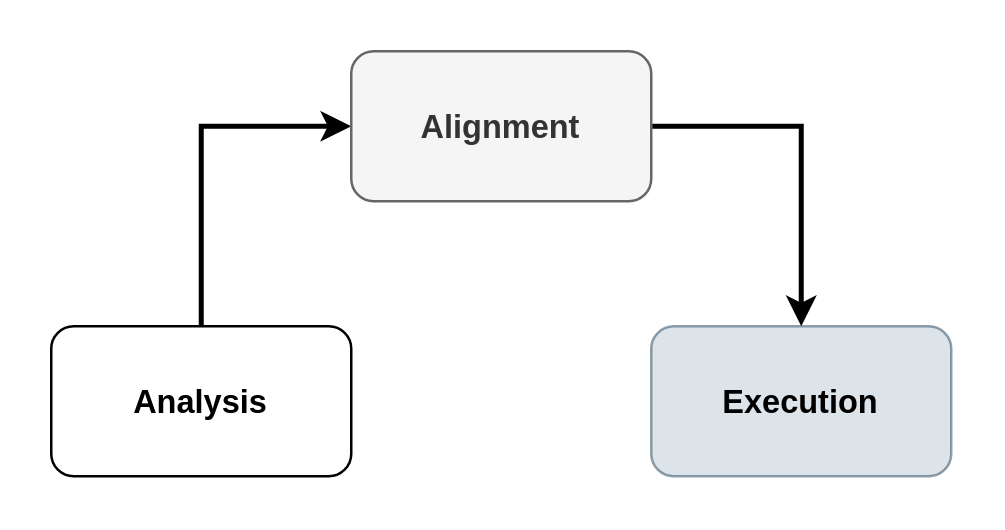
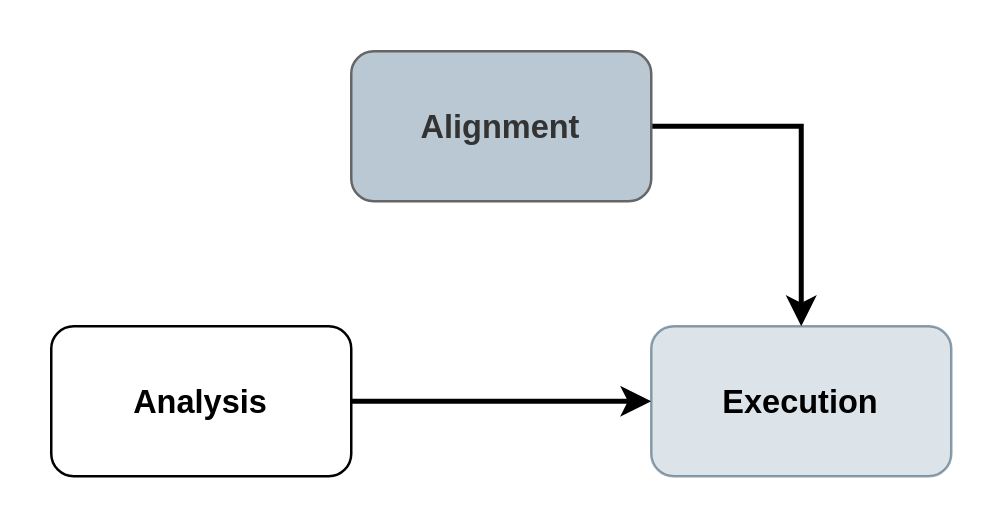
- <mxCell id="5" value="Alignment" style="rounded=1;whiteSpace=wrap;html=1;fillColor=#f5f5f5;fontColor=#333333;strokeColor=#666666;fontStyle=1;fontSize=13;" vertex="1" parent="1"><mxGeometry x="140" y="20" width="120" height="60" as="geometry" /></mxCell>
+ <mxCell id="5" value="Alignment" style="rounded=1;whiteSpace=wrap;html=1;fillColor=#bac8d3;fontColor=#333333;strokeColor=#666666;fontStyle=1;fontSize=13;" vertex="1" parent="1"><mxGeometry x="140" y="20" width="120" height="60" as="geometry" /></mxCell>
- <mxCell id="2" style="edgeStyle=orthogonalEdgeStyle;rounded=0;orthogonalLoop=1;jettySize=auto;html=1;entryX=0;entryY=0.5;entryDx=0;entryDy=0;strokeWidth=2;" edge="1" parent="1" source="3" target="5"><mxGeometry relative="1" as="geometry" /></mxCell>
+ <mxCell id="2" style="edgeStyle=orthogonalEdgeStyle;rounded=0;orthogonalLoop=1;jettySize=auto;html=1;strokeWidth=2;" edge="1" parent="1" source="3" target="6"><mxGeometry relative="1" as="geometry" /></mxCell>
